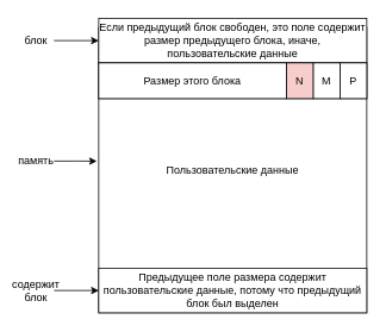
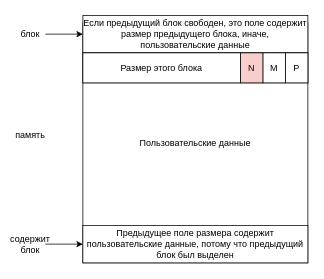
- <mxCell id="12" style="edgeStyle=orthogonalEdgeStyle;rounded=0;orthogonalLoop=1;jettySize=auto;html=1;entryX=-0.007;entryY=0.469;entryDx=0;entryDy=0;entryPerimeter=0;" edge="1" parent="1" source="13" target="2"><mxGeometry relative="1" as="geometry" /></mxCell>
